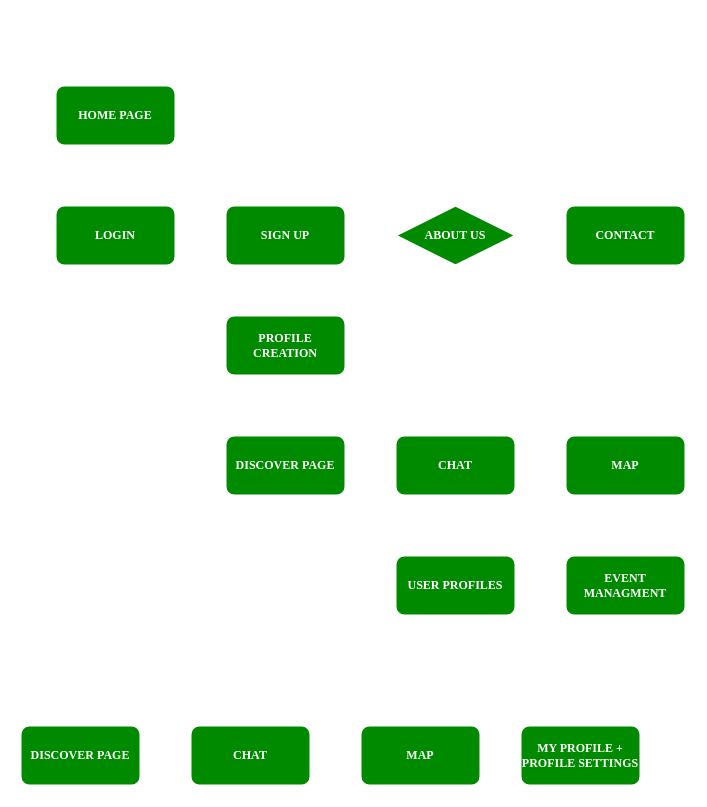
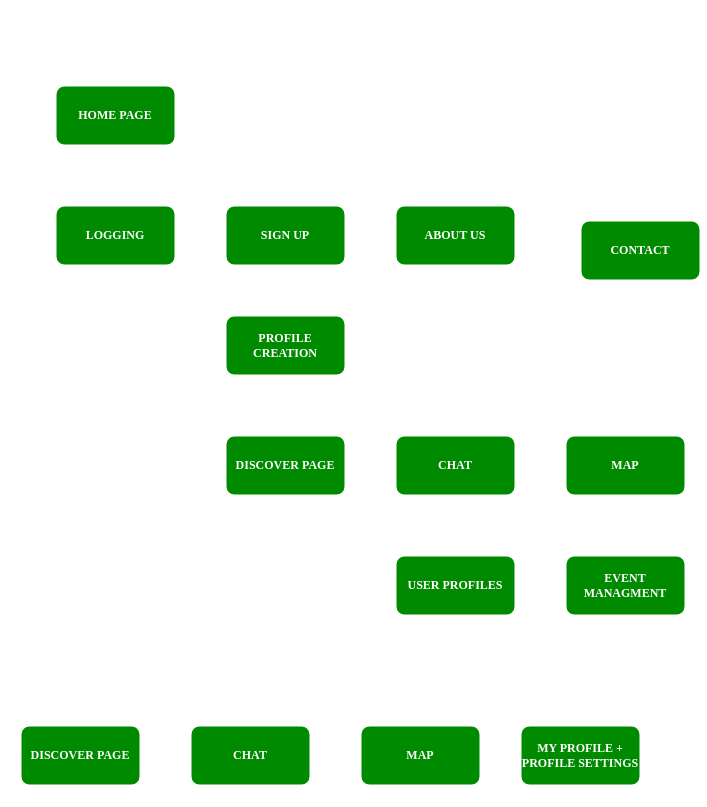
- <mxCell id="9" value="&lt;b&gt;&lt;font face=&quot;Comic Sans MS&quot;&gt;LOGIN&lt;br&gt;&lt;/font&gt;&lt;/b&gt;" style="rounded=1;whiteSpace=wrap;html=1;fillColor=#008a00;fontColor=#ffffff;strokeColor=#FFFFFF;strokeWidth=2;" parent="1" vertex="1"><mxGeometry x="55" y="205" width="120" height="60" as="geometry" /></mxCell>
+ <mxCell id="9" value="&lt;b&gt;&lt;font face=&quot;Comic Sans MS&quot;&gt;LOGGING&lt;br&gt;&lt;/font&gt;&lt;/b&gt;" style="rounded=1;whiteSpace=wrap;html=1;fillColor=#008a00;fontColor=#ffffff;strokeColor=#FFFFFF;strokeWidth=2;" parent="1" vertex="1"><mxGeometry x="55" y="205" width="120" height="60" as="geometry" /></mxCell>
- <mxCell id="11" value="&lt;b&gt;&lt;font face=&quot;Comic Sans MS&quot;&gt;ABOUT US&lt;/font&gt;&lt;/b&gt;" style="rhombus;whiteSpace=wrap;html=1;fillColor=#008a00;fontColor=#ffffff;strokeColor=#FFFFFF;strokeWidth=2;" parent="1" vertex="1"><mxGeometry x="395" y="205" width="120" height="60" as="geometry" /></mxCell>
+ <mxCell id="11" value="&lt;b&gt;&lt;font face=&quot;Comic Sans MS&quot;&gt;ABOUT US&lt;/font&gt;&lt;/b&gt;" style="rounded=1;whiteSpace=wrap;html=1;fillColor=#008a00;fontColor=#ffffff;strokeColor=#FFFFFF;strokeWidth=2;" parent="1" vertex="1"><mxGeometry x="395" y="205" width="120" height="60" as="geometry" /></mxCell>
- <mxCell id="10" value="&lt;b&gt;&lt;font face=&quot;Comic Sans MS&quot;&gt;CONTACT&lt;/font&gt;&lt;/b&gt;" style="rounded=1;whiteSpace=wrap;html=1;fillColor=#008a00;fontColor=#ffffff;strokeColor=#FFFFFF;strokeWidth=2;" parent="1" vertex="1"><mxGeometry x="565" y="205" width="120" height="60" as="geometry" /></mxCell>
+ <mxCell id="10" value="&lt;b&gt;&lt;font face=&quot;Comic Sans MS&quot;&gt;CONTACT&lt;/font&gt;&lt;/b&gt;" style="rounded=1;whiteSpace=wrap;html=1;fillColor=#008a00;fontColor=#ffffff;strokeColor=#FFFFFF;strokeWidth=2;" parent="1" vertex="1"><mxGeometry x="580" y="220" width="120" height="60" as="geometry" /></mxCell>
